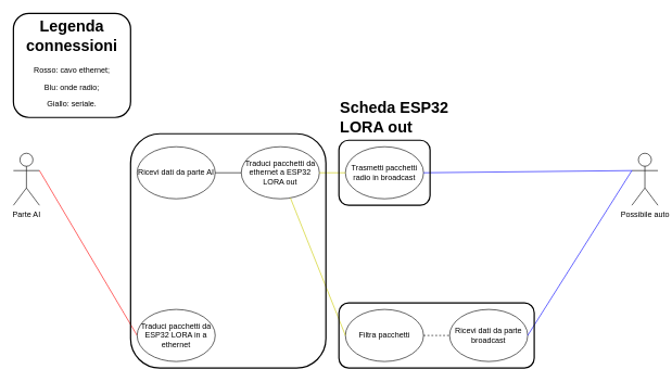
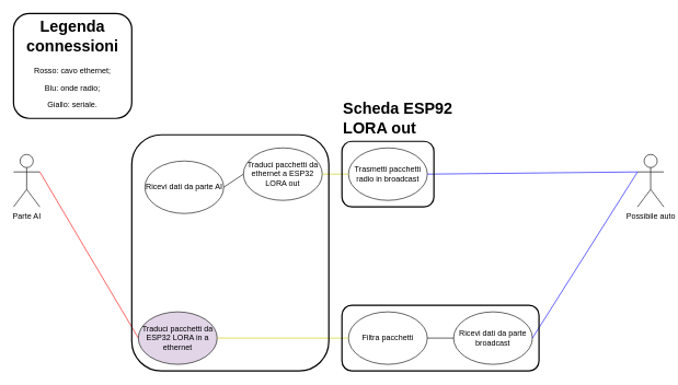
- <mxCell id="19" value="&lt;h1 style=&quot;margin-top: 0px;&quot;&gt;Scheda ESP32 LORA out&lt;/h1&gt;" style="text;html=1;whiteSpace=wrap;overflow=hidden;rounded=0;" vertex="1" parent="1"><mxGeometry x="520" y="145" width="180" height="70" as="geometry" /></mxCell>
+ <mxCell id="19" value="&lt;h1 style=&quot;margin-top: 0px;&quot;&gt;Scheda ESP92 LORA out&lt;/h1&gt;" style="text;html=1;whiteSpace=wrap;overflow=hidden;rounded=0;" vertex="1" parent="1"><mxGeometry x="520" y="145" width="180" height="70" as="geometry" /></mxCell>
- <mxCell id="4" value="Ricevi dati da parte AI" style="ellipse;whiteSpace=wrap;html=1;" vertex="1" parent="1"><mxGeometry x="210" y="225" width="120" height="80" as="geometry" /></mxCell>
+ <mxCell id="4" value="Ricevi dati da parte AI" style="ellipse;whiteSpace=wrap;html=1;" vertex="1" parent="1"><mxGeometry x="220" y="245" width="120" height="80" as="geometry" /></mxCell>
- <mxCell id="15" value="" style="endArrow=none;html=1;rounded=0;exitX=0;exitY=0.5;exitDx=0;exitDy=0;strokeColor=#CCCC00;" edge="1" parent="1" source="5" target="8"><mxGeometry width="50" height="50" relative="1" as="geometry"><mxPoint x="360" y="525" as="sourcePoint" /><mxPoint x="410" y="475" as="targetPoint" /></mxGeometry></mxCell>
+ <mxCell id="15" value="" style="endArrow=none;html=1;rounded=0;exitX=0;exitY=0.5;exitDx=0;exitDy=0;entryX=1;entryY=0.5;entryDx=0;entryDy=0;strokeColor=#CCCC00;" edge="1" parent="1" source="5" target="14"><mxGeometry width="50" height="50" relative="1" as="geometry"><mxPoint x="360" y="525" as="sourcePoint" /><mxPoint x="410" y="475" as="targetPoint" /></mxGeometry></mxCell>
- <mxCell id="14" value="Traduci pacchetti da ESP32 LORA in a ethernet" style="ellipse;whiteSpace=wrap;html=1;" vertex="1" parent="1"><mxGeometry x="210" y="475" width="120" height="80" as="geometry" /></mxCell>
+ <mxCell id="14" value="Traduci pacchetti da ESP32 LORA in a ethernet" style="ellipse;whiteSpace=wrap;html=1;fillColor=#e1d5e7;" vertex="1" parent="1"><mxGeometry x="210" y="475" width="120" height="80" as="geometry" /></mxCell>
- <mxCell id="16" value="" style="endArrow=none;html=1;rounded=0;entryX=0;entryY=0.5;entryDx=0;entryDy=0;exitX=1;exitY=0.5;exitDx=0;exitDy=0;dashed=1;" edge="1" parent="1" source="5" target="7"><mxGeometry width="50" height="50" relative="1" as="geometry"><mxPoint x="690" y="535" as="sourcePoint" /><mxPoint x="540" y="525" as="targetPoint" /></mxGeometry></mxCell>
+ <mxCell id="16" value="" style="endArrow=none;html=1;rounded=0;entryX=0;entryY=0.5;entryDx=0;entryDy=0;exitX=1;exitY=0.5;exitDx=0;exitDy=0;" edge="1" parent="1" source="5" target="7"><mxGeometry width="50" height="50" relative="1" as="geometry"><mxPoint x="690" y="535" as="sourcePoint" /><mxPoint x="540" y="525" as="targetPoint" /></mxGeometry></mxCell>
